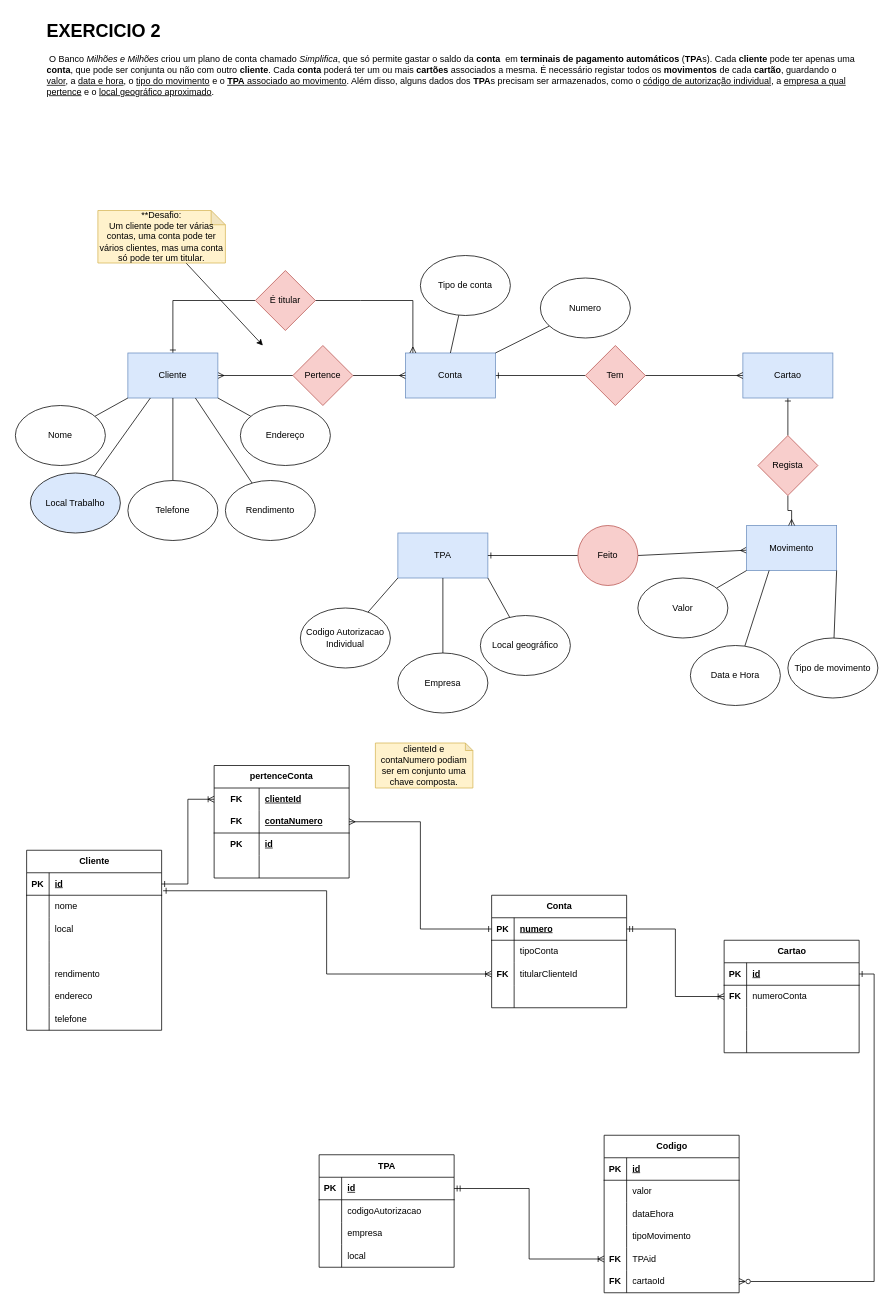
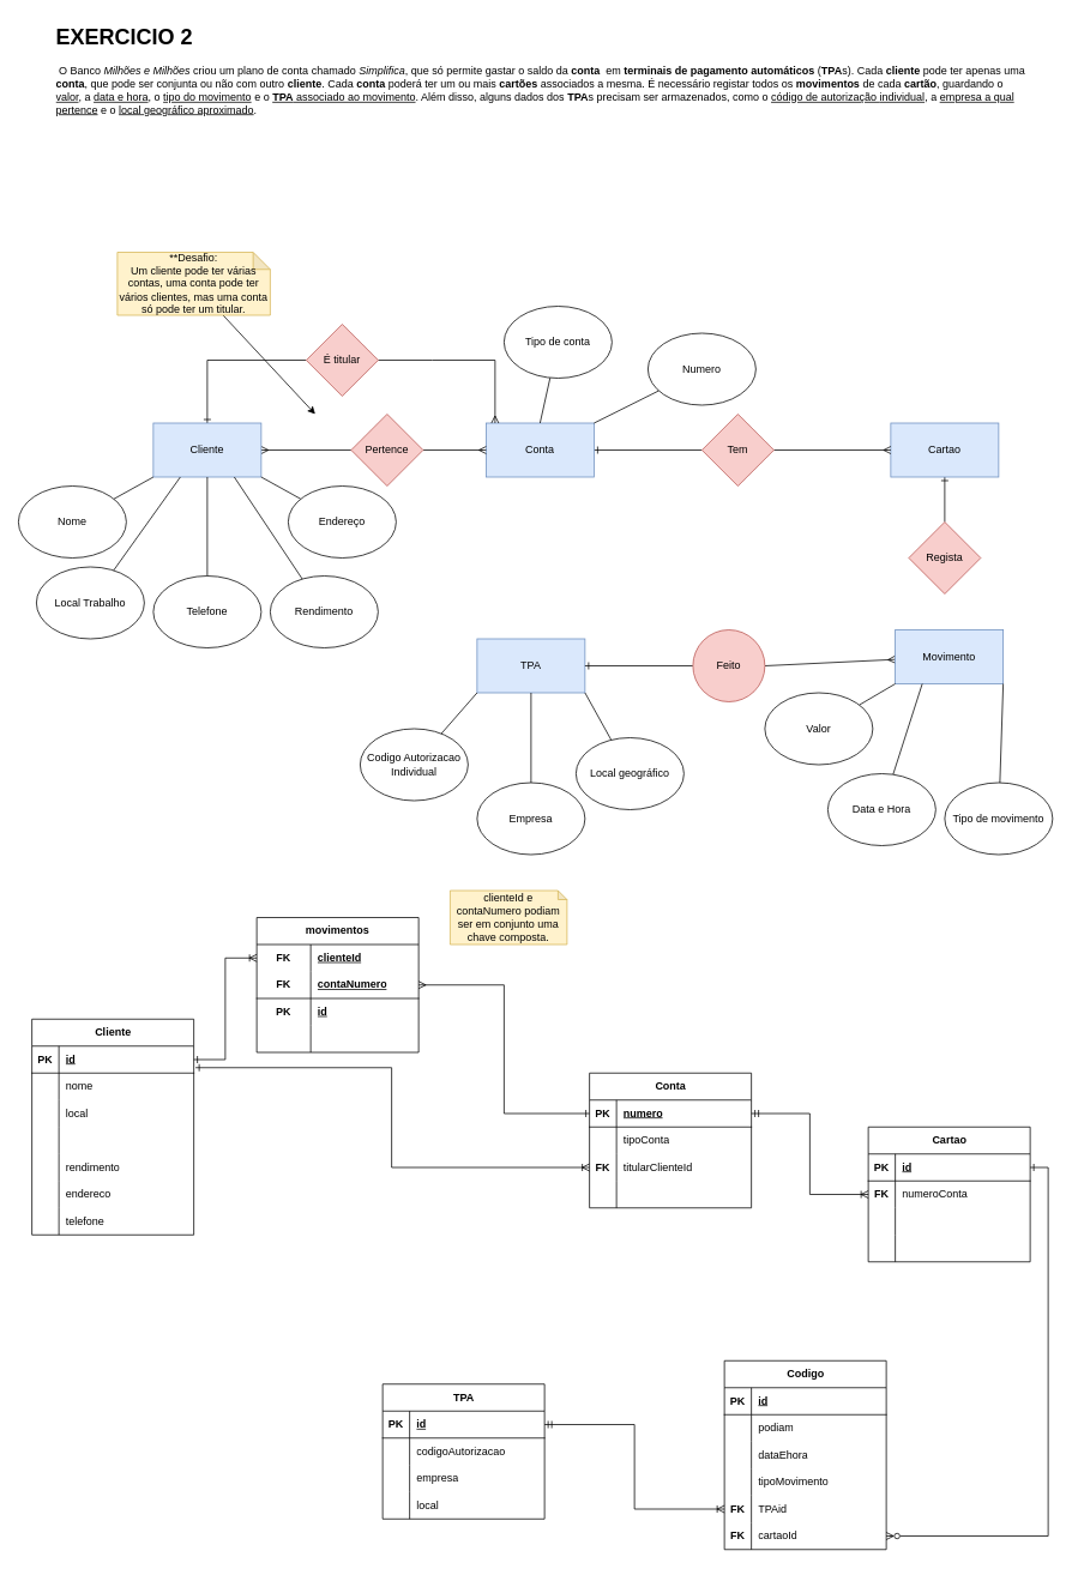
- <mxCell id="42" value="Local Trabalho" style="ellipse;whiteSpace=wrap;html=1;fillColor=#dae8fc;" vertex="1" parent="1"><mxGeometry x="40" y="630" width="120" height="80" as="geometry" /></mxCell>
+ <mxCell id="42" value="Local Trabalho" style="ellipse;whiteSpace=wrap;html=1;" vertex="1" parent="1"><mxGeometry x="40" y="630" width="120" height="80" as="geometry" /></mxCell>
- <mxCell id="18" style="edgeStyle=orthogonalEdgeStyle;rounded=0;orthogonalLoop=1;jettySize=auto;html=1;endArrow=ERmany;endFill=0;" edge="1" parent="1" source="19" target="17"><mxGeometry relative="1" as="geometry" /></mxCell>
- <mxCell id="25" value="Tipo de movimento" style="ellipse;whiteSpace=wrap;html=1;" vertex="1" parent="1"><mxGeometry x="1050" y="850" width="120" height="80" as="geometry" /></mxCell>
+ <mxCell id="25" value="Tipo de movimento" style="ellipse;whiteSpace=wrap;html=1;" vertex="1" parent="1"><mxGeometry x="1050" y="870" width="120" height="80" as="geometry" /></mxCell>
- <mxCell id="132" value="pertenceConta" style="shape=table;startSize=30;container=1;collapsible=1;childLayout=tableLayout;fixedRows=1;rowLines=0;fontStyle=1;align=center;resizeLast=1;html=1;whiteSpace=wrap;" vertex="1" parent="1"><mxGeometry x="285" y="1020" width="180" height="150" as="geometry" /></mxCell>
+ <mxCell id="132" value="movimentos" style="shape=table;startSize=30;container=1;collapsible=1;childLayout=tableLayout;fixedRows=1;rowLines=0;fontStyle=1;align=center;resizeLast=1;html=1;whiteSpace=wrap;" vertex="1" parent="1"><mxGeometry x="285" y="1020" width="180" height="150" as="geometry" /></mxCell>
- <mxCell id="116" value="valor" style="shape=partialRectangle;connectable=0;fillColor=none;top=0;left=0;bottom=0;right=0;align=left;spacingLeft=6;overflow=hidden;whiteSpace=wrap;html=1;" vertex="1" parent="114"><mxGeometry x="30" width="150" height="30" as="geometry"><mxRectangle width="150" height="30" as="alternateBounds" /></mxGeometry></mxCell>
+ <mxCell id="116" value="podiam" style="shape=partialRectangle;connectable=0;fillColor=none;top=0;left=0;bottom=0;right=0;align=left;spacingLeft=6;overflow=hidden;whiteSpace=wrap;html=1;" vertex="1" parent="114"><mxGeometry x="30" width="150" height="30" as="geometry"><mxRectangle width="150" height="30" as="alternateBounds" /></mxGeometry></mxCell>
